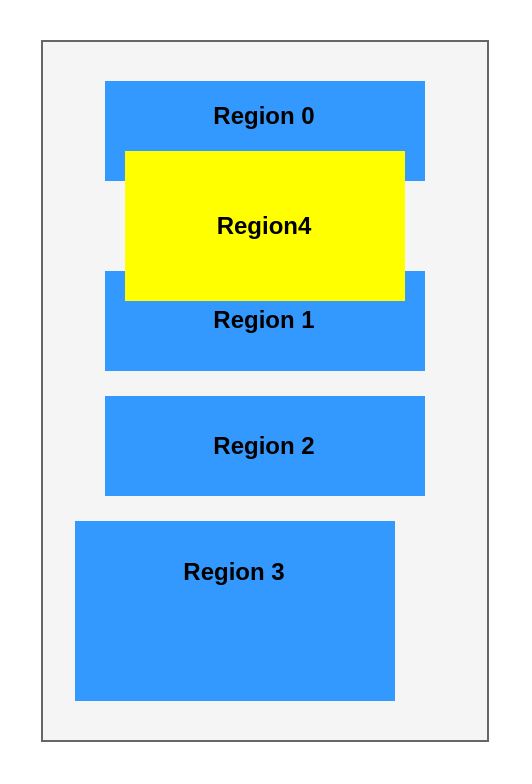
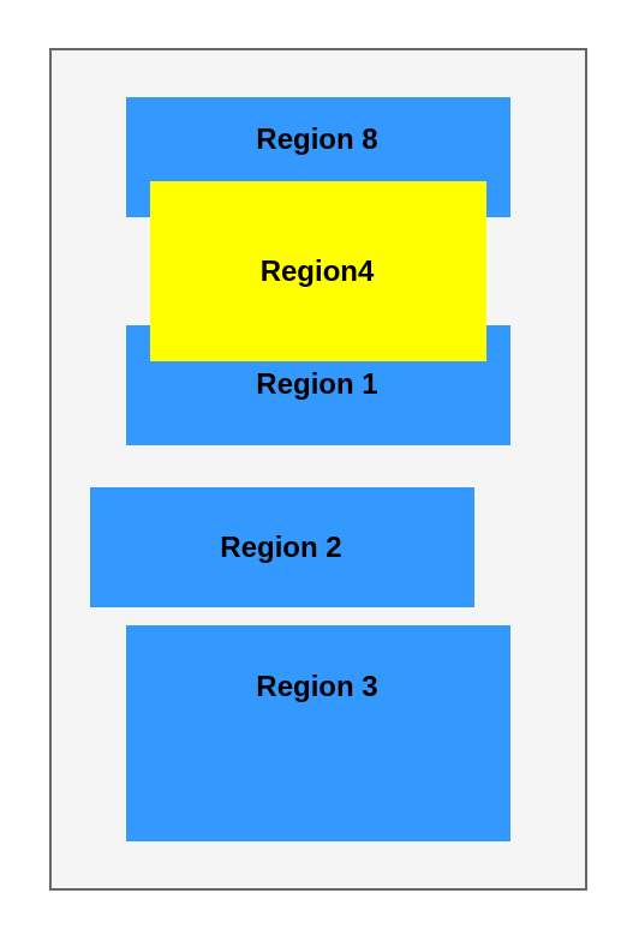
- <mxCell id="6" value="Region 0&#10;" style="align=center;verticalAlign=middle;fontStyle=1;strokeWidth=1;fillColor=#3399FF;spacing=0;whiteSpace=wrap;strokeColor=none;" parent="1" vertex="1"><mxGeometry x="52" y="40" width="160" height="50" as="geometry" /></mxCell>
+ <mxCell id="6" value="Region 8&#10;" style="align=center;verticalAlign=middle;fontStyle=1;strokeWidth=1;fillColor=#3399FF;spacing=0;whiteSpace=wrap;strokeColor=none;" parent="1" vertex="1"><mxGeometry x="52" y="40" width="160" height="50" as="geometry" /></mxCell>
- <mxCell id="4" value="Region 2" style="align=center;verticalAlign=middle;fontStyle=1;strokeWidth=1;fillColor=#3399FF;spacing=0;whiteSpace=wrap;strokeColor=none;" parent="1" vertex="1"><mxGeometry x="52" y="197.5" width="160" height="50" as="geometry" /></mxCell>
+ <mxCell id="4" value="Region 2" style="align=center;verticalAlign=middle;fontStyle=1;strokeWidth=1;fillColor=#3399FF;spacing=0;whiteSpace=wrap;strokeColor=none;" parent="1" vertex="1"><mxGeometry x="37" y="202.5" width="160" height="50" as="geometry" /></mxCell>
- <mxCell id="3" value="&#10;Region 3" style="align=center;verticalAlign=top;fontStyle=1;strokeWidth=1;fillColor=#3399FF;spacing=0;whiteSpace=wrap;strokeColor=none;" parent="1" vertex="1"><mxGeometry x="37" y="260" width="160" height="90" as="geometry" /></mxCell>
+ <mxCell id="3" value="&#10;Region 3" style="align=center;verticalAlign=top;fontStyle=1;strokeWidth=1;fillColor=#3399FF;spacing=0;whiteSpace=wrap;strokeColor=none;" parent="1" vertex="1"><mxGeometry x="52" y="260" width="160" height="90" as="geometry" /></mxCell>
